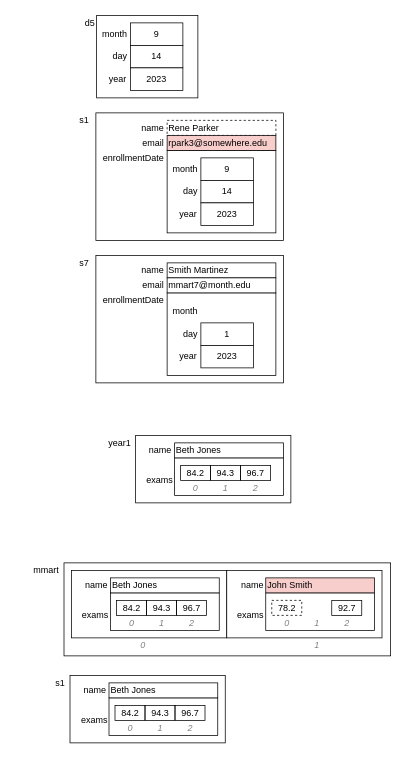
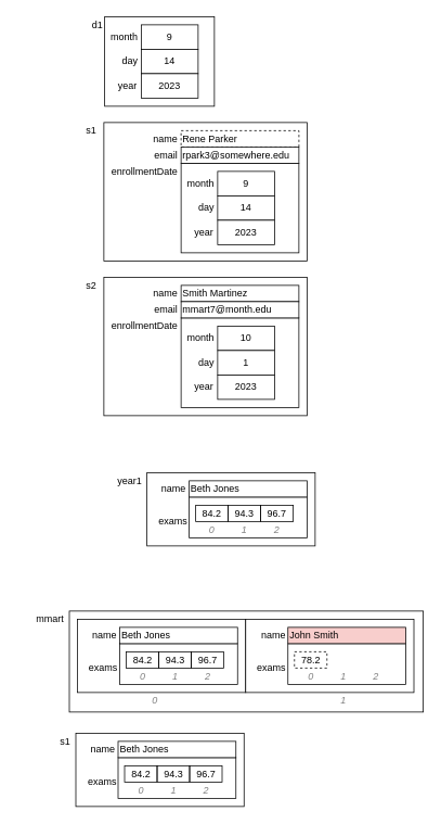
- <mxCell id="10" value="d5" style="text;html=1;strokeColor=none;fillColor=none;align=right;verticalAlign=middle;whiteSpace=wrap;rounded=0;" parent="7" vertex="1"><mxGeometry x="-65" y="-10" width="60" height="20" as="geometry" /></mxCell>
+ <mxCell id="10" value="d1" style="text;html=1;strokeColor=none;fillColor=none;align=right;verticalAlign=middle;whiteSpace=wrap;rounded=0;" parent="7" vertex="1"><mxGeometry x="-65" y="-10" width="60" height="20" as="geometry" /></mxCell>
- <mxCell id="33" value="rpark3@somewhere.edu" style="rounded=0;whiteSpace=wrap;html=1;align=left;fillColor=#f8cecc;" parent="17" vertex="1"><mxGeometry x="162" y="30" width="145" height="20" as="geometry" /></mxCell>
+ <mxCell id="33" value="rpark3@somewhere.edu" style="rounded=0;whiteSpace=wrap;html=1;align=left;" parent="17" vertex="1"><mxGeometry x="162" y="30" width="145" height="20" as="geometry" /></mxCell>
- <mxCell id="37" value="s7" style="text;html=1;strokeColor=none;fillColor=none;align=right;verticalAlign=middle;whiteSpace=wrap;rounded=0;" parent="35" vertex="1"><mxGeometry width="60" height="20" as="geometry" /></mxCell>
+ <mxCell id="37" value="s2" style="text;html=1;strokeColor=none;fillColor=none;align=right;verticalAlign=middle;whiteSpace=wrap;rounded=0;" parent="35" vertex="1"><mxGeometry width="60" height="20" as="geometry" /></mxCell>
+ <mxCell id="40" value="10" style="rounded=0;whiteSpace=wrap;html=1;" parent="39" vertex="1"><mxGeometry x="40" width="70" height="30" as="geometry" /></mxCell>
- <mxCell id="110" value="92.7" style="rounded=0;whiteSpace=wrap;html=1;fillColor=none;" vertex="1" parent="109"><mxGeometry width="40" height="20" as="geometry" /></mxCell>
